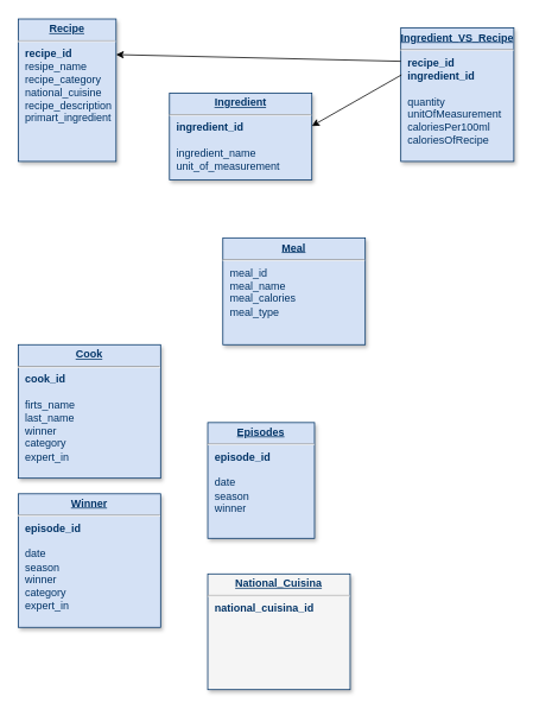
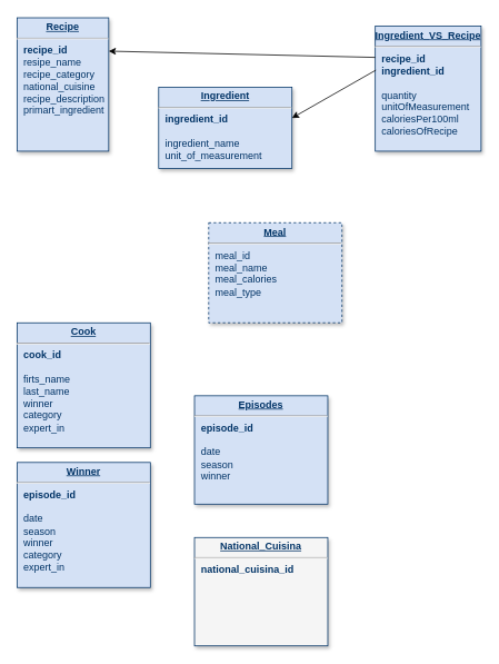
- <mxCell id="2" value="&lt;p style=&quot;margin: 0px; margin-top: 4px; text-align: center; text-decoration: underline;&quot;&gt;&lt;b&gt;Meal&lt;/b&gt;&lt;/p&gt;&lt;hr&gt;&lt;p style=&quot;margin: 0px; margin-left: 8px;&quot;&gt;meal_id&lt;br&gt;meal_name&lt;/p&gt;&lt;p style=&quot;margin: 0px; margin-left: 8px;&quot;&gt;meal_calories&lt;/p&gt;&lt;p style=&quot;margin: 0px; margin-left: 8px;&quot;&gt;meal_type&lt;/p&gt;" style="verticalAlign=top;align=left;overflow=fill;fontSize=12;fontFamily=Helvetica;html=1;strokeColor=#003366;shadow=1;fillColor=#D4E1F5;fontColor=#003366" parent="1" vertex="1"><mxGeometry x="250" y="266.5" width="160" height="120" as="geometry" /></mxCell>
+ <mxCell id="2" value="&lt;p style=&quot;margin: 0px; margin-top: 4px; text-align: center; text-decoration: underline;&quot;&gt;&lt;b&gt;Meal&lt;/b&gt;&lt;/p&gt;&lt;hr&gt;&lt;p style=&quot;margin: 0px; margin-left: 8px;&quot;&gt;meal_id&lt;br&gt;meal_name&lt;/p&gt;&lt;p style=&quot;margin: 0px; margin-left: 8px;&quot;&gt;meal_calories&lt;/p&gt;&lt;p style=&quot;margin: 0px; margin-left: 8px;&quot;&gt;meal_type&lt;/p&gt;" style="verticalAlign=top;align=left;overflow=fill;fontSize=12;fontFamily=Helvetica;html=1;strokeColor=#003366;shadow=1;fillColor=#D4E1F5;fontColor=#003366;dashed=1;" parent="1" vertex="1"><mxGeometry x="250" y="266.5" width="160" height="120" as="geometry" /></mxCell>
- <mxCell id="8" value="&lt;p style=&quot;margin: 0px; margin-top: 4px; text-align: center; text-decoration: underline;&quot;&gt;&lt;b&gt;Episodes&lt;/b&gt;&lt;/p&gt;&lt;hr&gt;&lt;p style=&quot;margin: 0px; margin-left: 8px;&quot;&gt;&lt;b&gt;episode_id&lt;/b&gt;&lt;/p&gt;&lt;p style=&quot;margin: 0px; margin-left: 8px;&quot;&gt;&lt;br&gt;&lt;/p&gt;&lt;p style=&quot;margin: 0px; margin-left: 8px;&quot;&gt;date&lt;/p&gt;&lt;p style=&quot;margin: 0px; margin-left: 8px;&quot;&gt;season&lt;/p&gt;&lt;p style=&quot;margin: 0px; margin-left: 8px;&quot;&gt;winner&lt;/p&gt;&lt;p style=&quot;margin: 0px; margin-left: 8px;&quot;&gt;&lt;br&gt;&lt;/p&gt;" style="verticalAlign=top;align=left;overflow=fill;fontSize=12;fontFamily=Helvetica;html=1;strokeColor=#003366;shadow=1;fillColor=#D4E1F5;fontColor=#003366" vertex="1" parent="1"><mxGeometry x="233" y="474" width="120" height="130" as="geometry" /></mxCell>
+ <mxCell id="8" value="&lt;p style=&quot;margin: 0px; margin-top: 4px; text-align: center; text-decoration: underline;&quot;&gt;&lt;b&gt;Episodes&lt;/b&gt;&lt;/p&gt;&lt;hr&gt;&lt;p style=&quot;margin: 0px; margin-left: 8px;&quot;&gt;&lt;b&gt;episode_id&lt;/b&gt;&lt;/p&gt;&lt;p style=&quot;margin: 0px; margin-left: 8px;&quot;&gt;&lt;br&gt;&lt;/p&gt;&lt;p style=&quot;margin: 0px; margin-left: 8px;&quot;&gt;date&lt;/p&gt;&lt;p style=&quot;margin: 0px; margin-left: 8px;&quot;&gt;season&lt;/p&gt;&lt;p style=&quot;margin: 0px; margin-left: 8px;&quot;&gt;winner&lt;/p&gt;&lt;p style=&quot;margin: 0px; margin-left: 8px;&quot;&gt;&lt;br&gt;&lt;/p&gt;" style="verticalAlign=top;align=left;overflow=fill;fontSize=12;fontFamily=Helvetica;html=1;strokeColor=#003366;shadow=1;fillColor=#D4E1F5;fontColor=#003366" vertex="1" parent="1"><mxGeometry x="233" y="474" width="160" height="130" as="geometry" /></mxCell>
